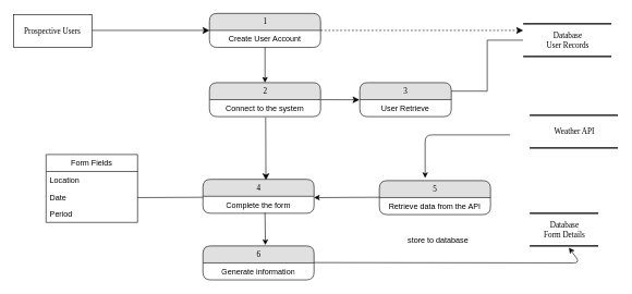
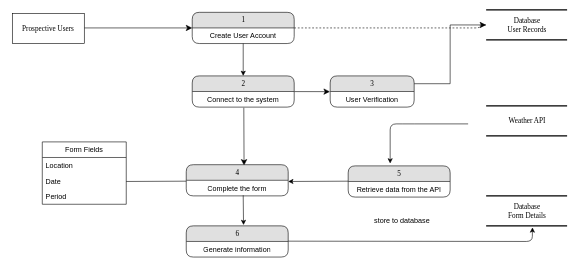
- <mxCell id="3" value="Database&lt;br&gt;User Records" style="html=1;rounded=0;shadow=0;comic=0;labelBackgroundColor=none;strokeWidth=2;fontFamily=Verdana;fontSize=12;align=center;shape=mxgraph.ios7ui.horLines;" parent="1" vertex="1"><mxGeometry x="800" y="36" width="135" height="50" as="geometry" /></mxCell>
+ <mxCell id="3" value="Database&lt;br&gt;User Records" style="html=1;rounded=0;shadow=0;comic=0;labelBackgroundColor=none;strokeWidth=2;fontFamily=Verdana;fontSize=12;align=center;shape=mxgraph.ios7ui.horLines;" parent="1" vertex="1"><mxGeometry x="810" y="16" width="135" height="50" as="geometry" /></mxCell>
- <mxCell id="15" value="User Retrieve" style="text;html=1;strokeColor=none;fillColor=none;spacingLeft=4;spacingRight=4;whiteSpace=wrap;overflow=hidden;rotatable=0;points=[[0,0.5],[1,0.5]];portConstraint=eastwest;align=center;" parent="14" vertex="1"><mxGeometry y="26" width="140" height="26" as="geometry" /></mxCell>
+ <mxCell id="15" value="User Verification" style="text;html=1;strokeColor=none;fillColor=none;spacingLeft=4;spacingRight=4;whiteSpace=wrap;overflow=hidden;rotatable=0;points=[[0,0.5],[1,0.5]];portConstraint=eastwest;align=center;" parent="14" vertex="1"><mxGeometry y="26" width="140" height="26" as="geometry" /></mxCell>
- <mxCell id="10" value="Database&lt;br&gt;Form Details" style="html=1;rounded=0;shadow=0;comic=0;labelBackgroundColor=none;strokeWidth=2;fontFamily=Verdana;fontSize=12;align=center;shape=mxgraph.ios7ui.horLines;" parent="1" vertex="1"><mxGeometry x="810" y="326" width="105" height="50" as="geometry" /></mxCell>
+ <mxCell id="10" value="Database&lt;br&gt;Form Details" style="html=1;rounded=0;shadow=0;comic=0;labelBackgroundColor=none;strokeWidth=2;fontFamily=Verdana;fontSize=12;align=center;shape=mxgraph.ios7ui.horLines;" parent="1" vertex="1"><mxGeometry x="810" y="326" width="135" height="50" as="geometry" /></mxCell>
